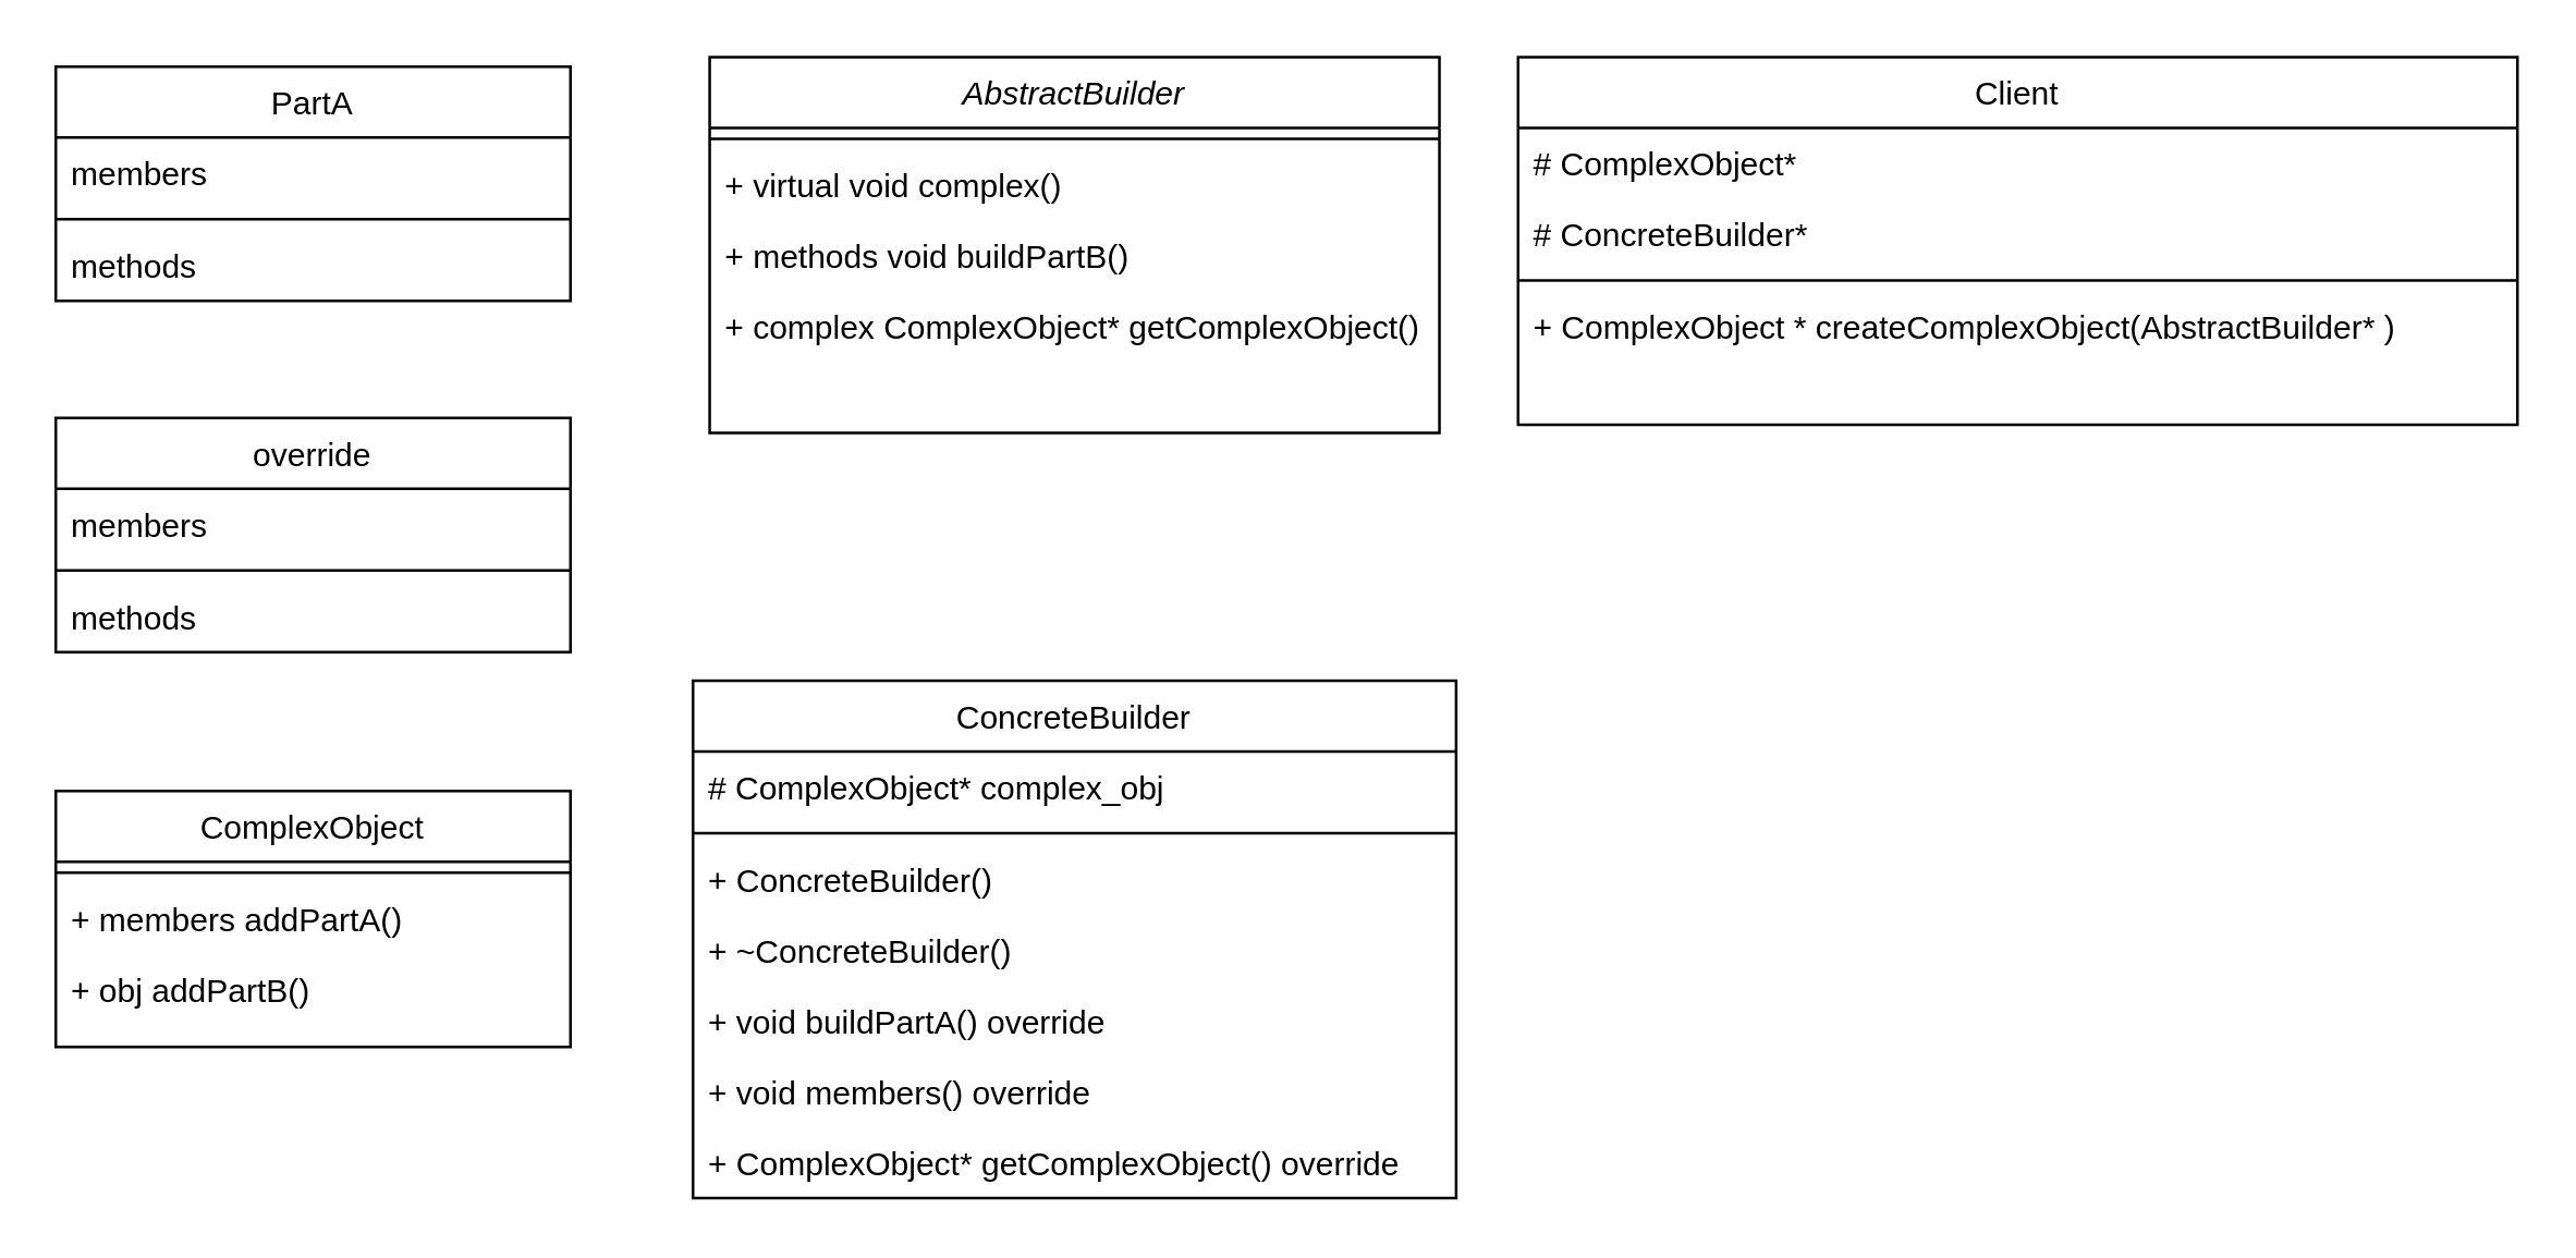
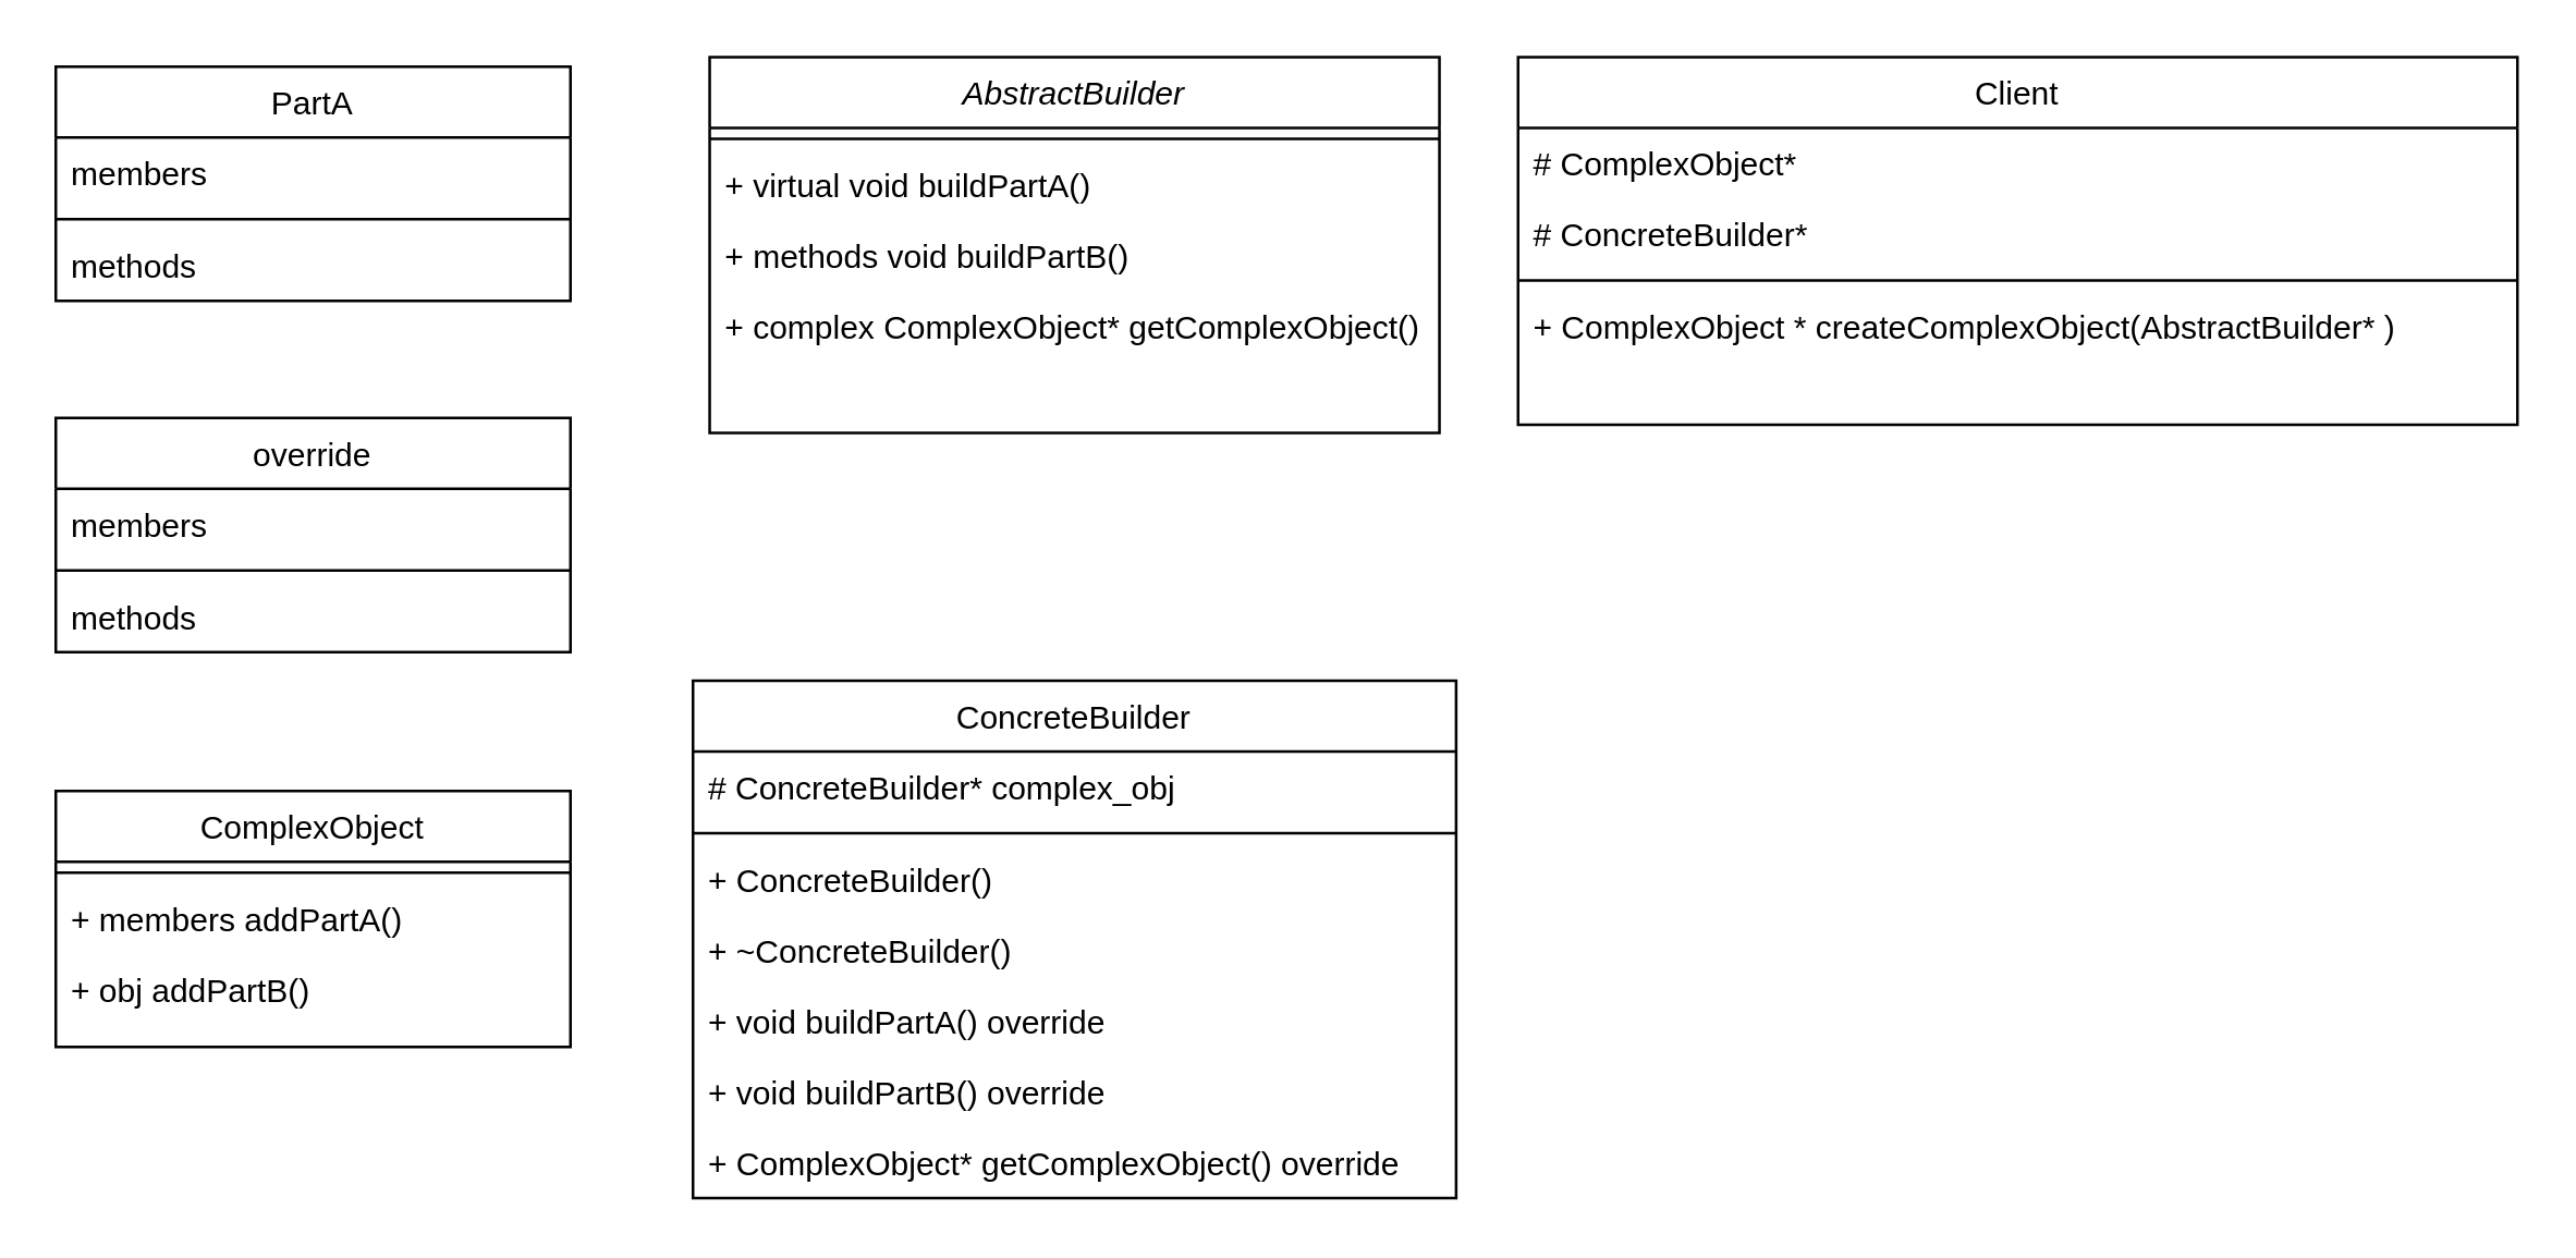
- <mxCell id="4" value="+ virtual void complex()" style="text;align=left;verticalAlign=top;spacingLeft=4;spacingRight=4;overflow=hidden;rotatable=0;points=[[0,0.5],[1,0.5]];portConstraint=eastwest;" parent="2" vertex="1"><mxGeometry y="34" width="268" height="26" as="geometry" /></mxCell>
+ <mxCell id="4" value="+ virtual void buildPartA()" style="text;align=left;verticalAlign=top;spacingLeft=4;spacingRight=4;overflow=hidden;rotatable=0;points=[[0,0.5],[1,0.5]];portConstraint=eastwest;" parent="2" vertex="1"><mxGeometry y="34" width="268" height="26" as="geometry" /></mxCell>
- <mxCell id="8" value="# ComplexObject* complex_obj " style="text;align=left;verticalAlign=top;spacingLeft=4;spacingRight=4;overflow=hidden;rotatable=0;points=[[0,0.5],[1,0.5]];portConstraint=eastwest;" parent="7" vertex="1"><mxGeometry y="26" width="280.25" height="26" as="geometry" /></mxCell>
+ <mxCell id="8" value="# ConcreteBuilder* complex_obj " style="text;align=left;verticalAlign=top;spacingLeft=4;spacingRight=4;overflow=hidden;rotatable=0;points=[[0,0.5],[1,0.5]];portConstraint=eastwest;" parent="7" vertex="1"><mxGeometry y="26" width="280.25" height="26" as="geometry" /></mxCell>
- <mxCell id="13" value="+ void members() override" style="text;align=left;verticalAlign=top;spacingLeft=4;spacingRight=4;overflow=hidden;rotatable=0;points=[[0,0.5],[1,0.5]];portConstraint=eastwest;" parent="7" vertex="1"><mxGeometry y="138" width="280.25" height="26" as="geometry" /></mxCell>
+ <mxCell id="13" value="+ void buildPartB() override" style="text;align=left;verticalAlign=top;spacingLeft=4;spacingRight=4;overflow=hidden;rotatable=0;points=[[0,0.5],[1,0.5]];portConstraint=eastwest;" parent="7" vertex="1"><mxGeometry y="138" width="280.25" height="26" as="geometry" /></mxCell>
